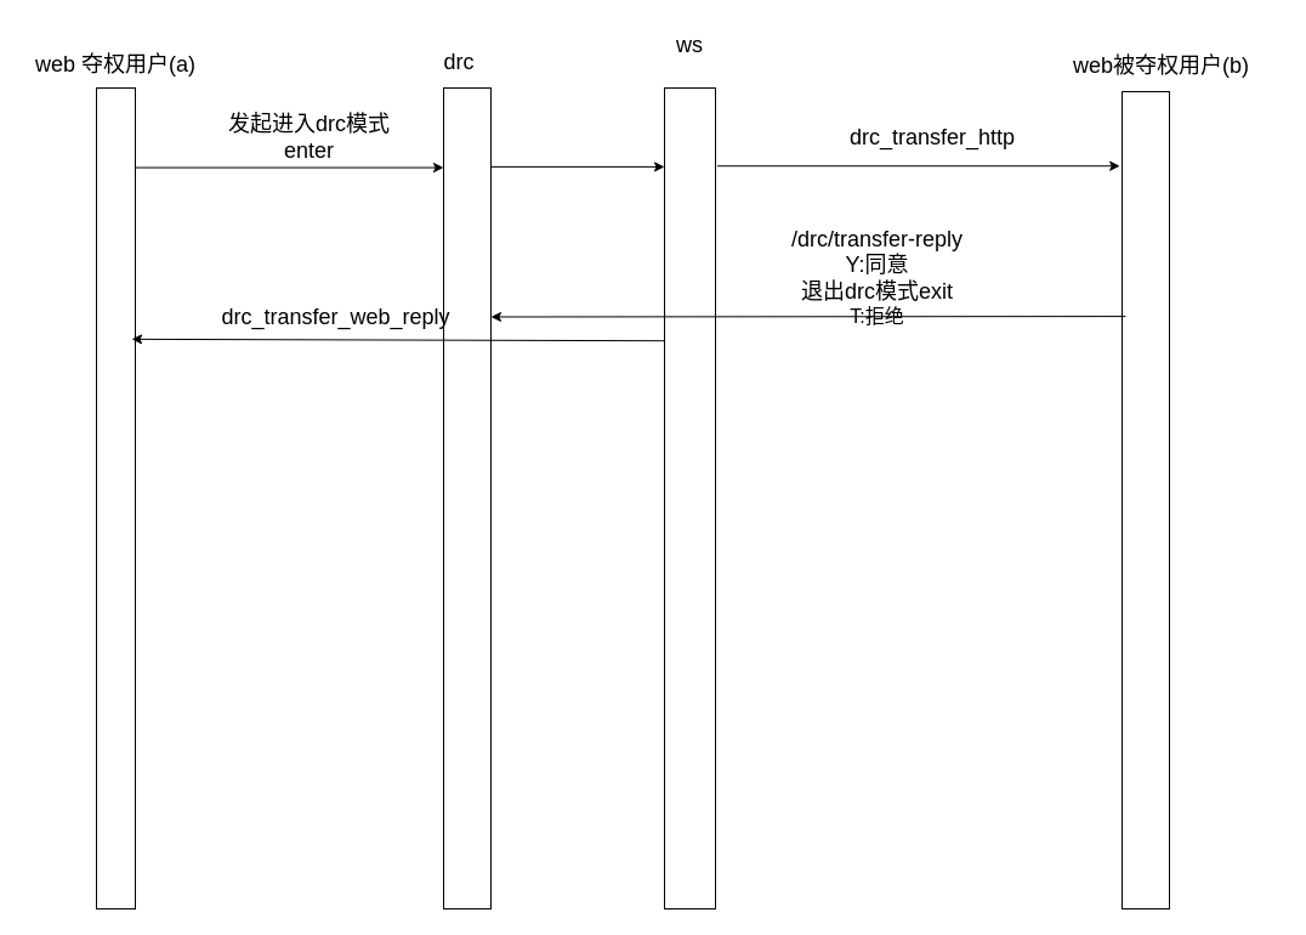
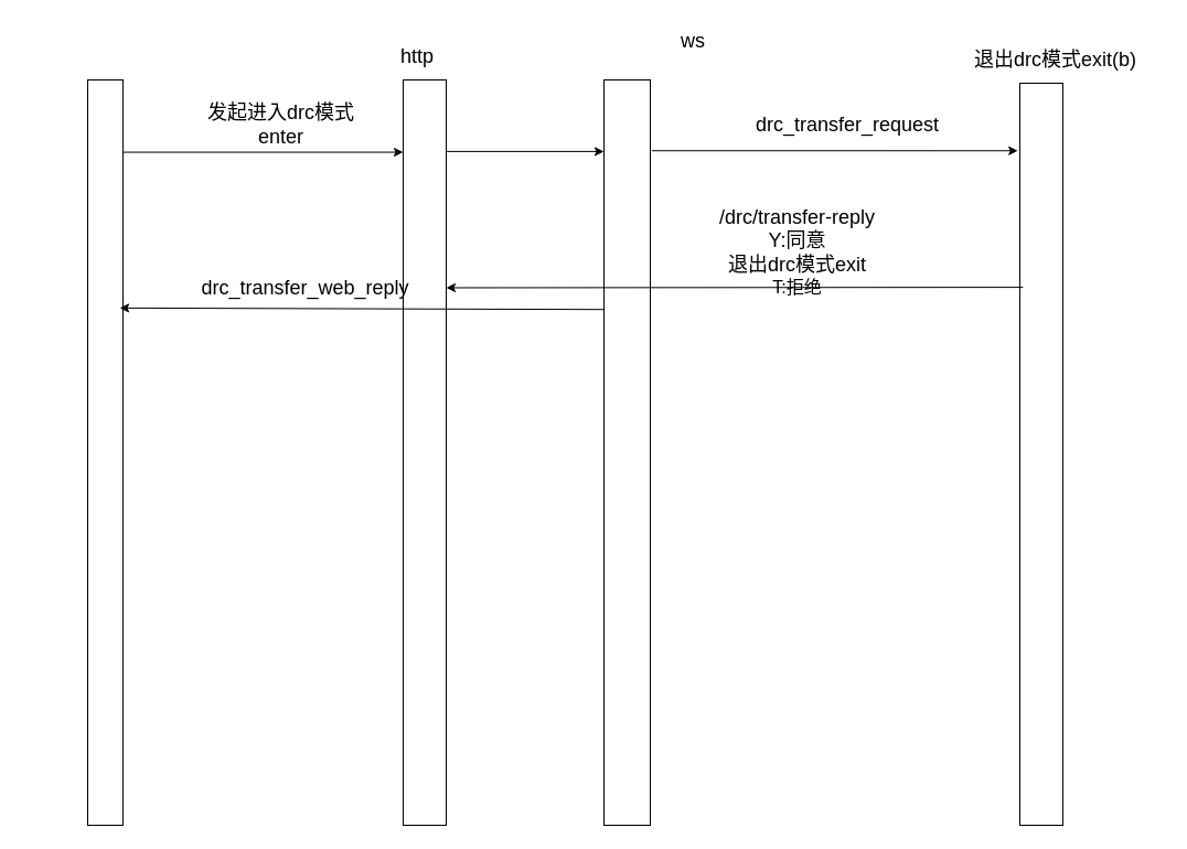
- <mxCell id="11" value="&lt;font style=&quot;font-size: 18px;&quot;&gt;ws&lt;/font&gt;" style="text;html=1;align=center;verticalAlign=middle;whiteSpace=wrap;rounded=0;" vertex="1" parent="1"><mxGeometry x="525" y="20" width="86" height="34" as="geometry" /></mxCell>
+ <mxCell id="11" value="&lt;font style=&quot;font-size: 18px;&quot;&gt;ws&lt;/font&gt;" style="text;html=1;align=center;verticalAlign=middle;whiteSpace=wrap;rounded=0;" vertex="1" parent="1"><mxGeometry x="585" y="20" width="86" height="34" as="geometry" /></mxCell>
- <mxCell id="9" value="&lt;font style=&quot;font-size: 18px;&quot;&gt;drc&lt;/font&gt;" style="text;html=1;align=center;verticalAlign=middle;whiteSpace=wrap;rounded=0;" vertex="1" parent="1"><mxGeometry x="326" y="30" width="104" height="42" as="geometry" /></mxCell>
+ <mxCell id="9" value="&lt;font style=&quot;font-size: 18px;&quot;&gt;http&lt;/font&gt;" style="text;html=1;align=center;verticalAlign=middle;whiteSpace=wrap;rounded=0;" vertex="1" parent="1"><mxGeometry x="326" y="30" width="104" height="42" as="geometry" /></mxCell>
- <mxCell id="8" value="&lt;span style=&quot;font-size: 18px;&quot;&gt;web 夺权用户(a)&lt;/span&gt;" style="text;html=1;align=center;verticalAlign=middle;whiteSpace=wrap;rounded=0;" vertex="1" parent="1"><mxGeometry x="20" y="33" width="150" height="39" as="geometry" /></mxCell>
- <mxCell id="10" value="&lt;span style=&quot;font-size: 18px;&quot;&gt;web被夺权用户(b)&lt;/span&gt;" style="text;html=1;align=center;verticalAlign=middle;whiteSpace=wrap;rounded=0;" vertex="1" parent="1"><mxGeometry x="859" y="33" width="195" height="42" as="geometry" /></mxCell>
+ <mxCell id="10" value="&lt;span style=&quot;font-size: 18px;&quot;&gt;退出drc模式exit(b)&lt;/span&gt;" style="text;html=1;align=center;verticalAlign=middle;whiteSpace=wrap;rounded=0;" vertex="1" parent="1"><mxGeometry x="859" y="33" width="195" height="42" as="geometry" /></mxCell>
- <mxCell id="14" value="&lt;font style=&quot;font-size: 18px;&quot;&gt;drc_transfer_http&lt;/font&gt;" style="text;html=1;align=center;verticalAlign=middle;whiteSpace=wrap;rounded=0;" vertex="1" parent="1"><mxGeometry x="677" y="93.5" width="182" height="39" as="geometry" /></mxCell>
+ <mxCell id="14" value="&lt;font style=&quot;font-size: 18px;&quot;&gt;drc_transfer_request&lt;/font&gt;" style="text;html=1;align=center;verticalAlign=middle;whiteSpace=wrap;rounded=0;" vertex="1" parent="1"><mxGeometry x="677" y="93.5" width="182" height="39" as="geometry" /></mxCell>
